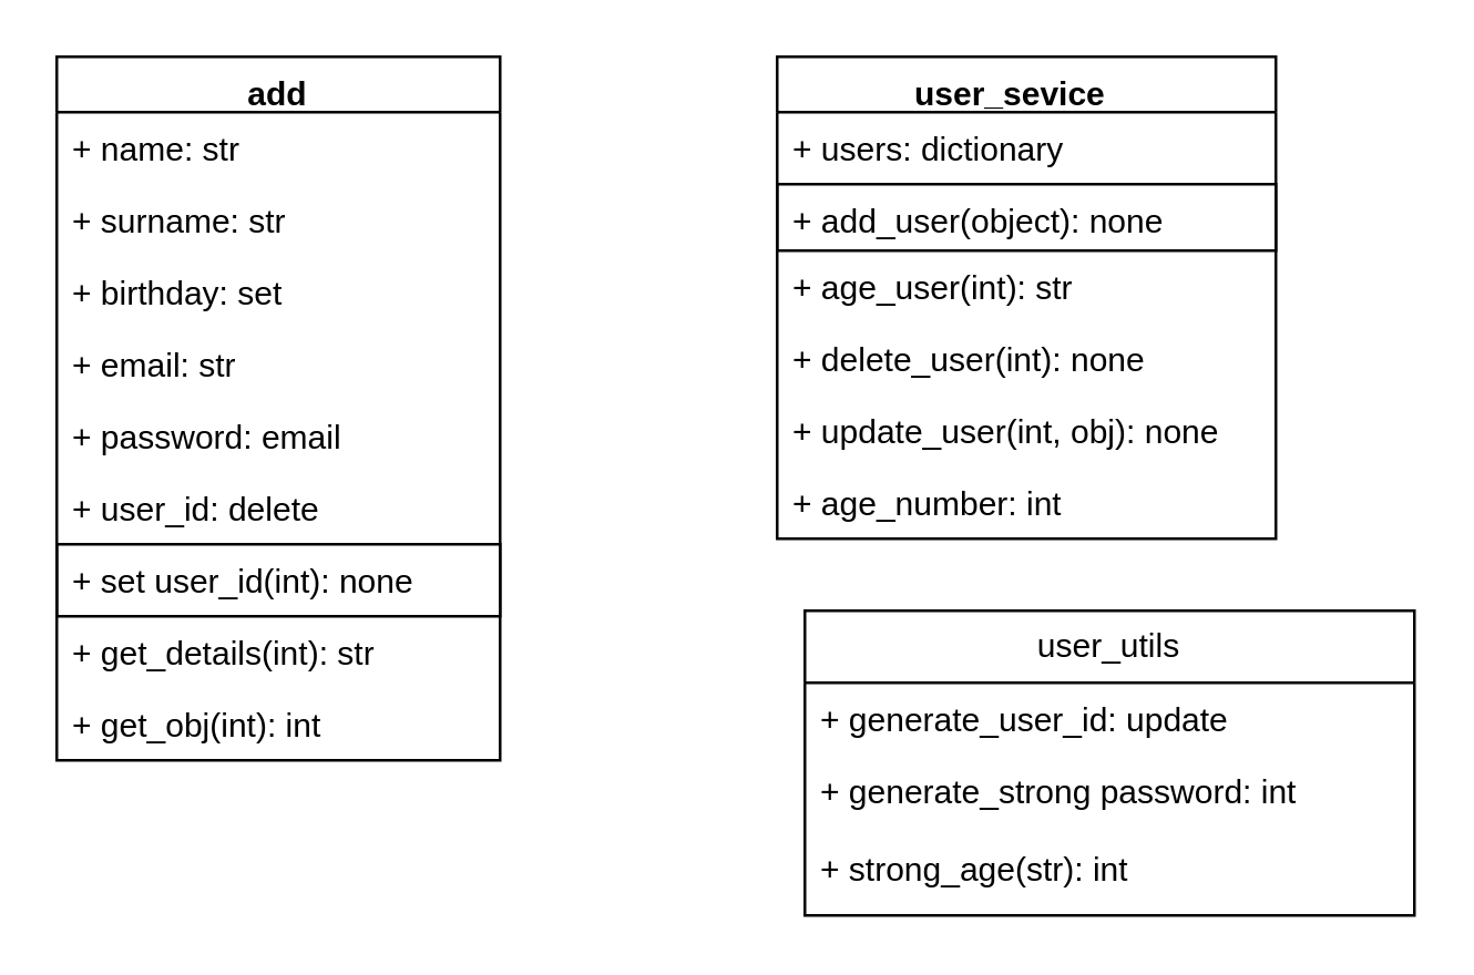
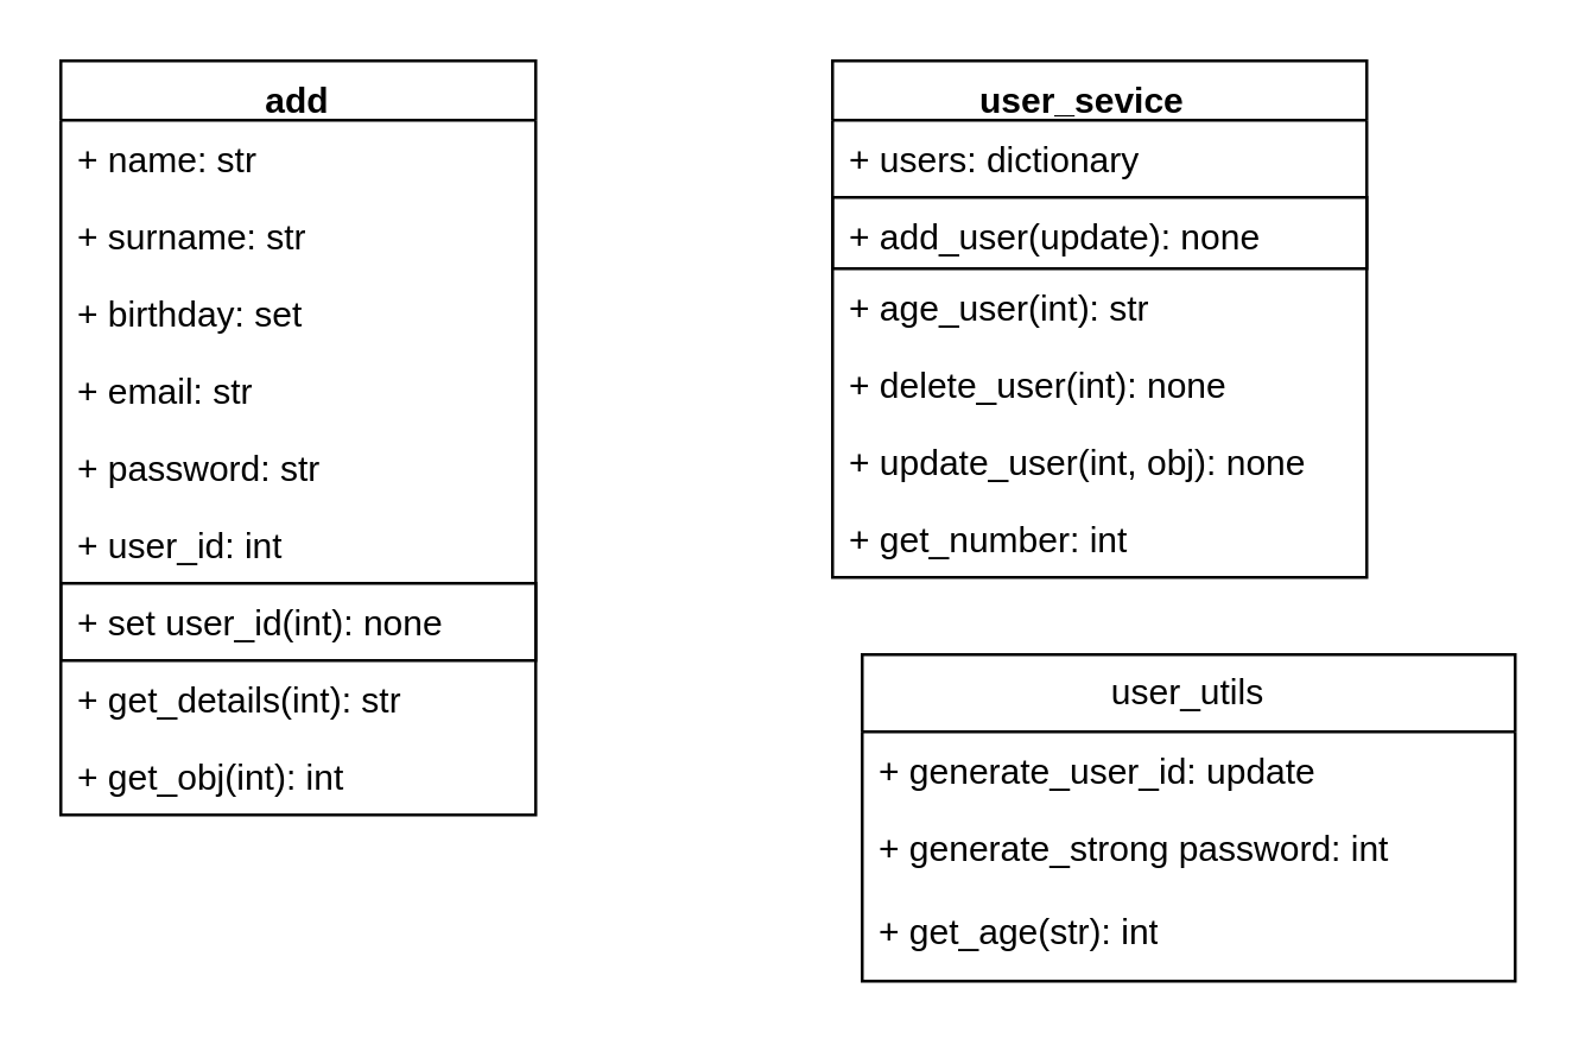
- <mxCell id="14" value="+ add_user(object): none" style="text;strokeColor=default;fillColor=none;align=left;verticalAlign=top;spacingLeft=4;spacingRight=4;overflow=hidden;rotatable=0;points=[[0,0.5],[1,0.5]];portConstraint=eastwest;whiteSpace=wrap;html=1;noLabel=0;portConstraintRotation=0;snapToPoint=0;fixDash=0;container=0;dropTarget=0;part=0;backgroundOutline=0;movableLabel=0;autosize=0;rounded=0;glass=0;shadow=0;" vertex="1" parent="12"><mxGeometry y="46" width="180" height="24" as="geometry" /></mxCell>
+ <mxCell id="14" value="+ add_user(update): none" style="text;strokeColor=default;fillColor=none;align=left;verticalAlign=top;spacingLeft=4;spacingRight=4;overflow=hidden;rotatable=0;points=[[0,0.5],[1,0.5]];portConstraint=eastwest;whiteSpace=wrap;html=1;noLabel=0;portConstraintRotation=0;snapToPoint=0;fixDash=0;container=0;dropTarget=0;part=0;backgroundOutline=0;movableLabel=0;autosize=0;rounded=0;glass=0;shadow=0;" vertex="1" parent="12"><mxGeometry y="46" width="180" height="24" as="geometry" /></mxCell>
- <mxCell id="7" value="+ password: email" style="text;strokeColor=none;fillColor=none;align=left;verticalAlign=top;spacingLeft=4;spacingRight=4;overflow=hidden;rotatable=0;points=[[0,0.5],[1,0.5]];portConstraint=eastwest;whiteSpace=wrap;html=1;" vertex="1" parent="2"><mxGeometry y="124" width="160" height="26" as="geometry" /></mxCell>
+ <mxCell id="7" value="+ password: str" style="text;strokeColor=none;fillColor=none;align=left;verticalAlign=top;spacingLeft=4;spacingRight=4;overflow=hidden;rotatable=0;points=[[0,0.5],[1,0.5]];portConstraint=eastwest;whiteSpace=wrap;html=1;" vertex="1" parent="2"><mxGeometry y="124" width="160" height="26" as="geometry" /></mxCell>
- <mxCell id="18" value="+ age_number: int" style="text;strokeColor=none;fillColor=none;align=left;verticalAlign=top;spacingLeft=4;spacingRight=4;overflow=hidden;rotatable=0;points=[[0,0.5],[1,0.5]];portConstraint=eastwest;whiteSpace=wrap;html=1;" vertex="1" parent="12"><mxGeometry y="148" width="180" height="26" as="geometry" /></mxCell>
+ <mxCell id="18" value="+ get_number: int" style="text;strokeColor=none;fillColor=none;align=left;verticalAlign=top;spacingLeft=4;spacingRight=4;overflow=hidden;rotatable=0;points=[[0,0.5],[1,0.5]];portConstraint=eastwest;whiteSpace=wrap;html=1;" vertex="1" parent="12"><mxGeometry y="148" width="180" height="26" as="geometry" /></mxCell>
- <mxCell id="8" value="&lt;div&gt;+ user_id: delete&lt;/div&gt;&lt;div&gt;&lt;br&gt;&lt;/div&gt;" style="text;strokeColor=none;fillColor=none;align=left;verticalAlign=top;spacingLeft=4;spacingRight=4;overflow=hidden;rotatable=0;points=[[0,0.5],[1,0.5]];portConstraint=eastwest;whiteSpace=wrap;html=1;" vertex="1" parent="2"><mxGeometry y="150" width="160" height="26" as="geometry" /></mxCell>
+ <mxCell id="8" value="&lt;div&gt;+ user_id: int&lt;/div&gt;&lt;div&gt;&lt;br&gt;&lt;/div&gt;" style="text;strokeColor=none;fillColor=none;align=left;verticalAlign=top;spacingLeft=4;spacingRight=4;overflow=hidden;rotatable=0;points=[[0,0.5],[1,0.5]];portConstraint=eastwest;whiteSpace=wrap;html=1;" vertex="1" parent="2"><mxGeometry y="150" width="160" height="26" as="geometry" /></mxCell>
- <mxCell id="22" value="+ strong_age(str): int" style="text;strokeColor=none;fillColor=none;align=left;verticalAlign=top;spacingLeft=4;spacingRight=4;overflow=hidden;rotatable=0;points=[[0,0.5],[1,0.5]];portConstraint=eastwest;whiteSpace=wrap;html=1;" vertex="1" parent="19"><mxGeometry y="80" width="220" height="30" as="geometry" /></mxCell>
+ <mxCell id="22" value="+ get_age(str): int" style="text;strokeColor=none;fillColor=none;align=left;verticalAlign=top;spacingLeft=4;spacingRight=4;overflow=hidden;rotatable=0;points=[[0,0.5],[1,0.5]];portConstraint=eastwest;whiteSpace=wrap;html=1;" vertex="1" parent="19"><mxGeometry y="80" width="220" height="30" as="geometry" /></mxCell>
